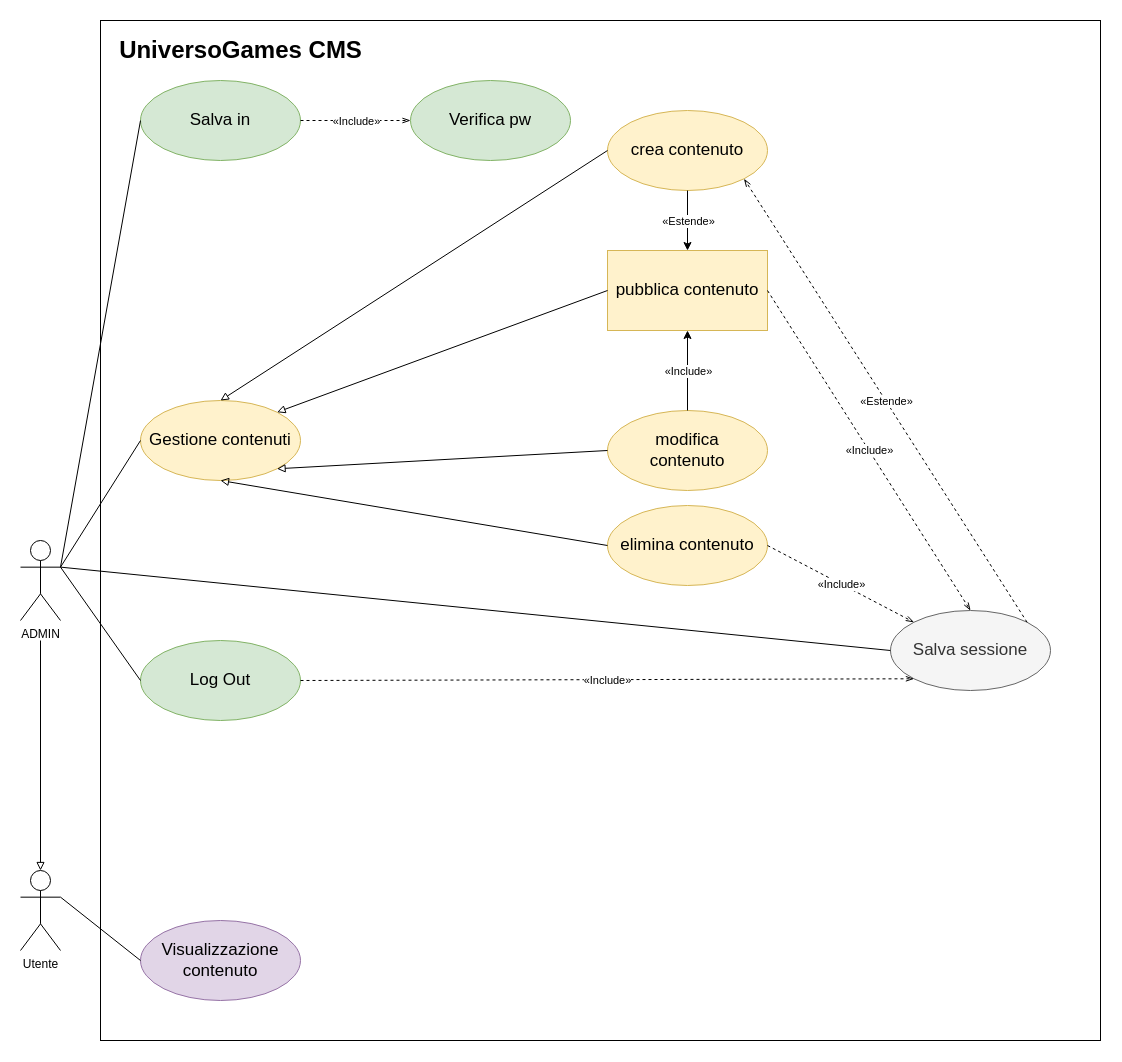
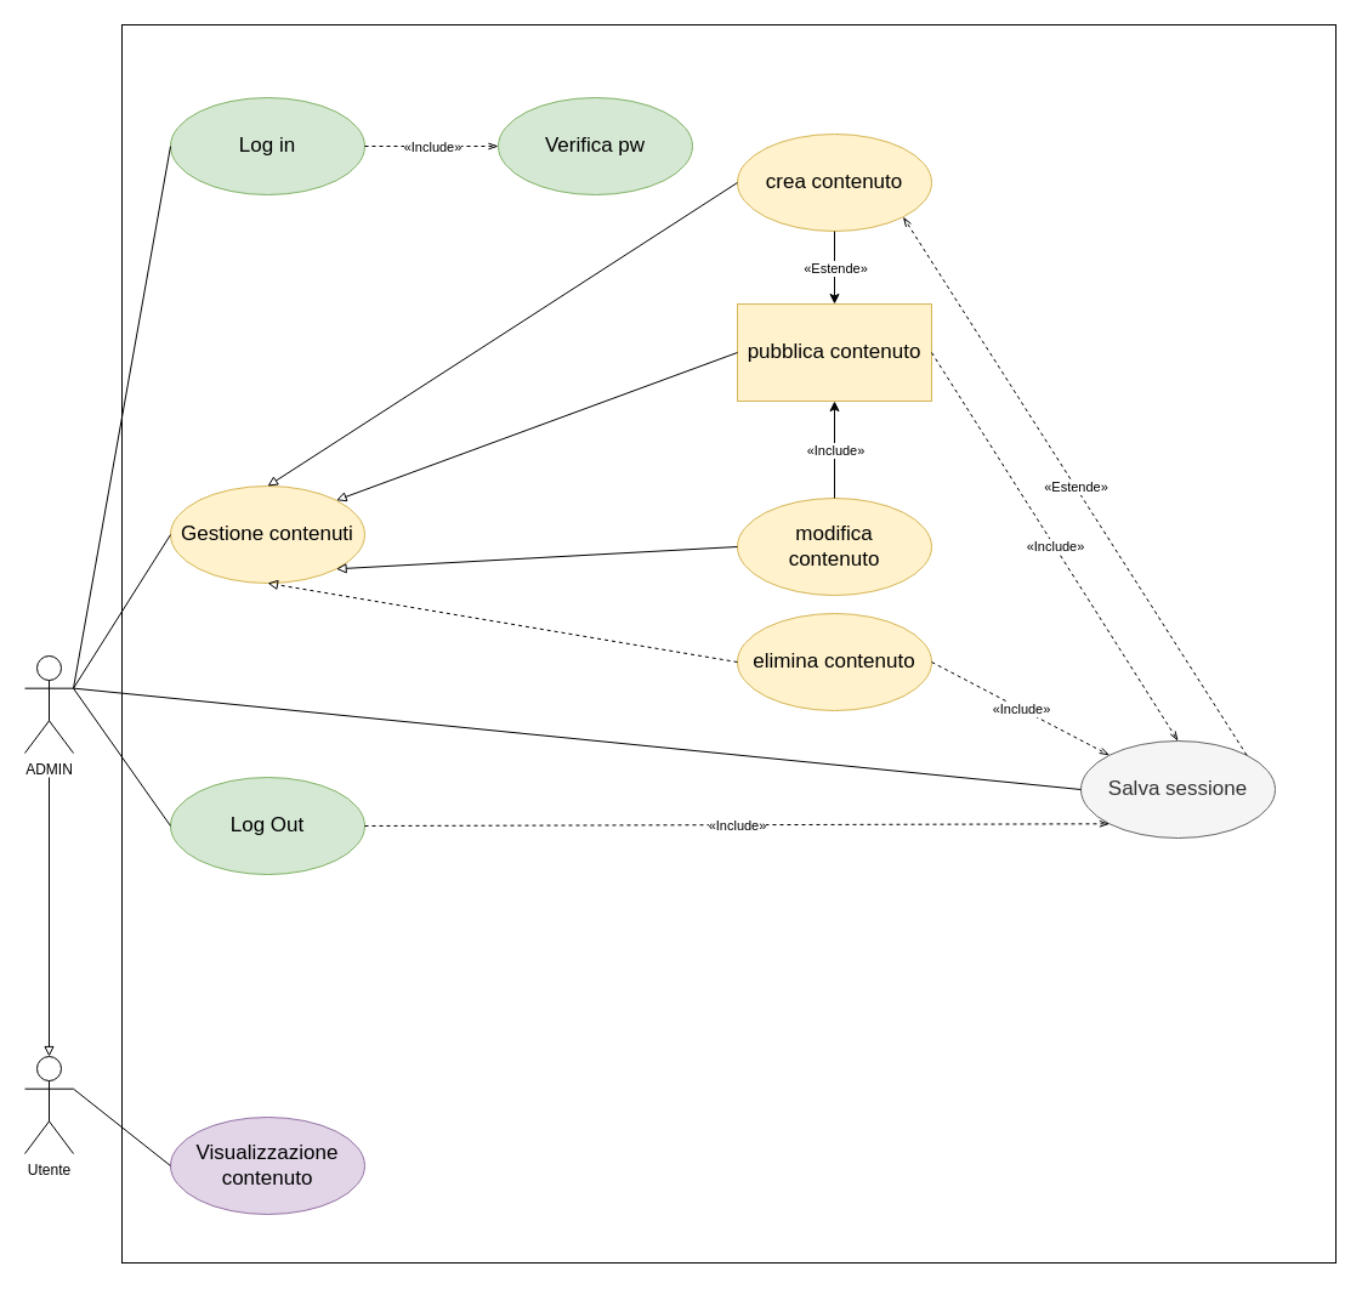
- <mxCell id="34" value="&lt;font style=&quot;font-size: 24px&quot;&gt;&lt;b&gt;UniversoGames CMS&lt;/b&gt;&lt;/font&gt;" style="text;html=1;align=center;verticalAlign=middle;resizable=0;points=[];autosize=1;strokeColor=none;fontSize=12;" vertex="1" parent="1"><mxGeometry x="110" y="40" width="260" height="20" as="geometry" /></mxCell>
- <mxCell id="13" value="&lt;font style=&quot;font-size: 17px&quot;&gt;Salva in&lt;/font&gt;" style="ellipse;whiteSpace=wrap;html=1;fontSize=12;fillColor=#d5e8d4;strokeColor=#82b366;" vertex="1" parent="1"><mxGeometry x="140" y="80" width="160" height="80" as="geometry" /></mxCell>
+ <mxCell id="13" value="&lt;font style=&quot;font-size: 17px&quot;&gt;Log in&lt;/font&gt;" style="ellipse;whiteSpace=wrap;html=1;fontSize=12;fillColor=#d5e8d4;strokeColor=#82b366;" vertex="1" parent="1"><mxGeometry x="140" y="80" width="160" height="80" as="geometry" /></mxCell>
- <mxCell id="29" value="" style="endArrow=block;html=1;fontSize=12;entryX=0.5;entryY=1;entryDx=0;entryDy=0;exitX=0;exitY=0.5;exitDx=0;exitDy=0;endFill=0;" edge="1" parent="1" source="8" target="25"><mxGeometry width="50" height="50" relative="1" as="geometry"><mxPoint x="507.31" y="490" as="sourcePoint" /><mxPoint x="557.31" y="440" as="targetPoint" /></mxGeometry></mxCell>
+ <mxCell id="29" value="" style="endArrow=block;html=1;fontSize=12;entryX=0.5;entryY=1;entryDx=0;entryDy=0;exitX=0;exitY=0.5;exitDx=0;exitDy=0;endFill=0;dashed=1;" edge="1" parent="1" source="8" target="25"><mxGeometry width="50" height="50" relative="1" as="geometry"><mxPoint x="507.31" y="490" as="sourcePoint" /><mxPoint x="557.31" y="440" as="targetPoint" /></mxGeometry></mxCell>
